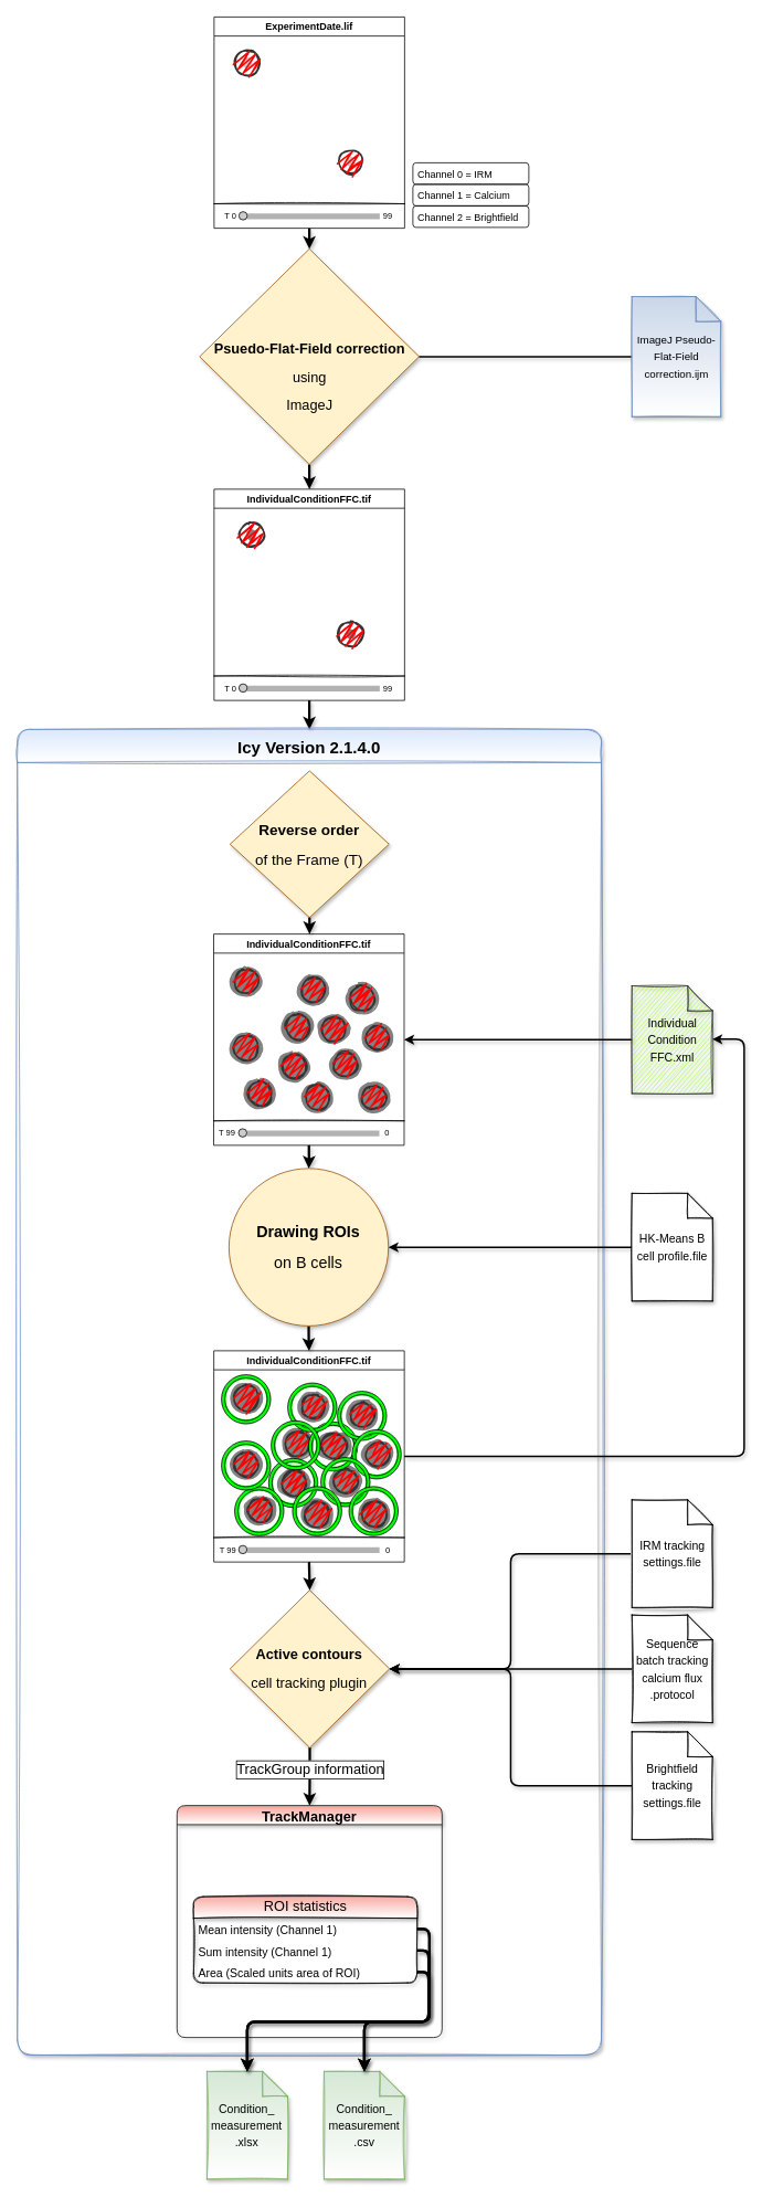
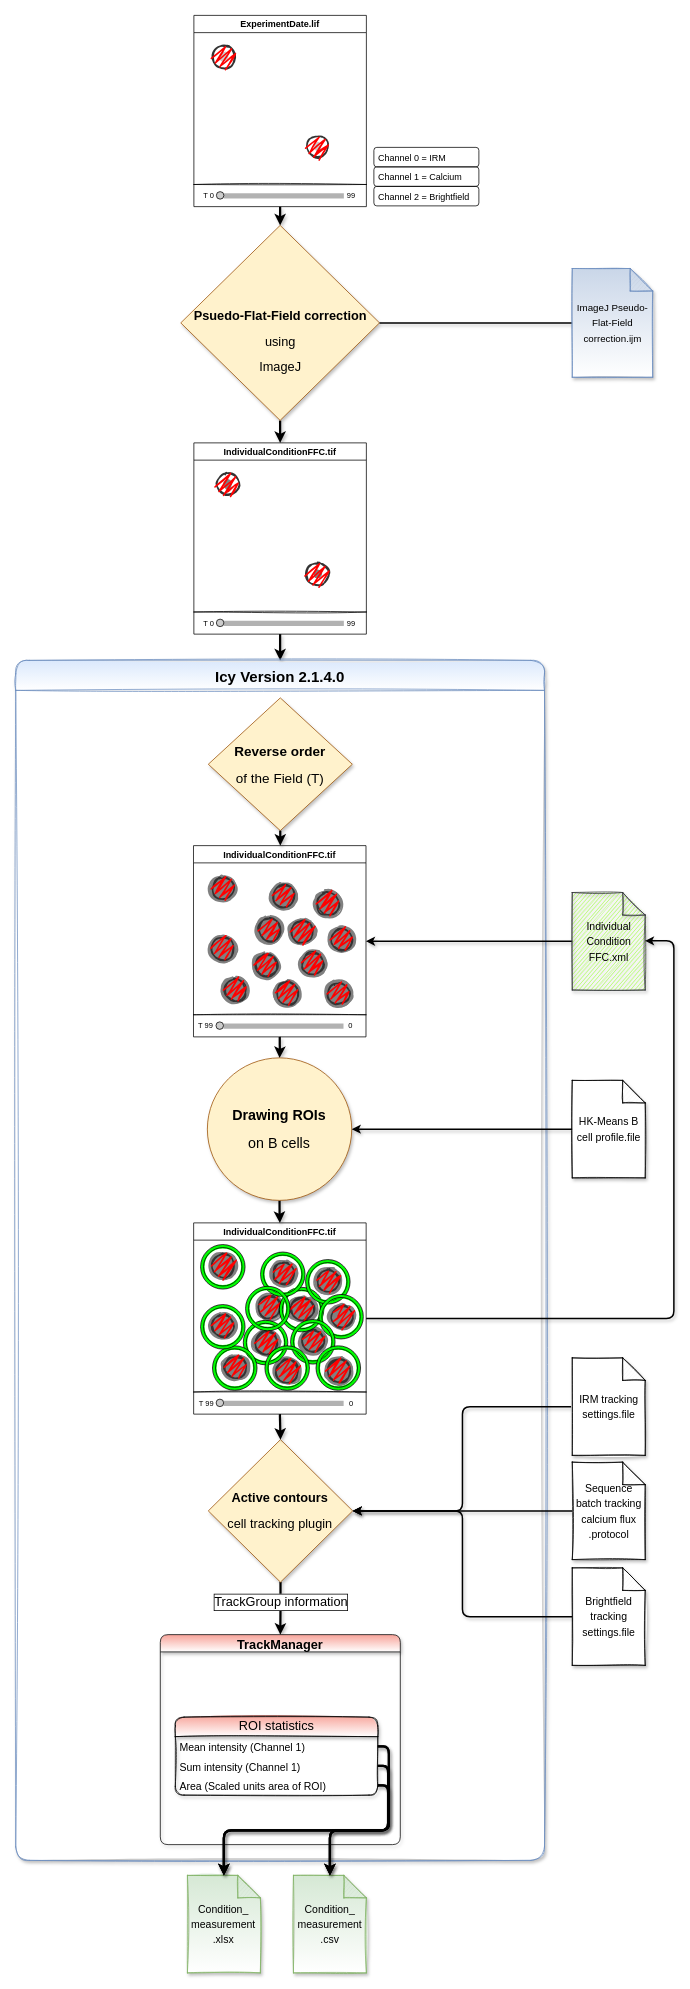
- <mxCell id="24" value="&lt;p style=&quot;line-height: 200% ; font-size: 18px&quot;&gt;&lt;b&gt;Reverse order&lt;/b&gt;&lt;br&gt;of the Frame (T)&lt;/p&gt;" style="rhombus;whiteSpace=wrap;html=1;shadow=1;fillColor=#fff2cc;strokeColor=#994C00;" parent="15" vertex="1"><mxGeometry x="256.74" y="50" width="192" height="177" as="geometry" /></mxCell>
+ <mxCell id="24" value="&lt;p style=&quot;line-height: 200% ; font-size: 18px&quot;&gt;&lt;b&gt;Reverse order&lt;/b&gt;&lt;br&gt;of the Field (T)&lt;/p&gt;" style="rhombus;whiteSpace=wrap;html=1;shadow=1;fillColor=#fff2cc;strokeColor=#994C00;" parent="15" vertex="1"><mxGeometry x="256.74" y="50" width="192" height="177" as="geometry" /></mxCell>
